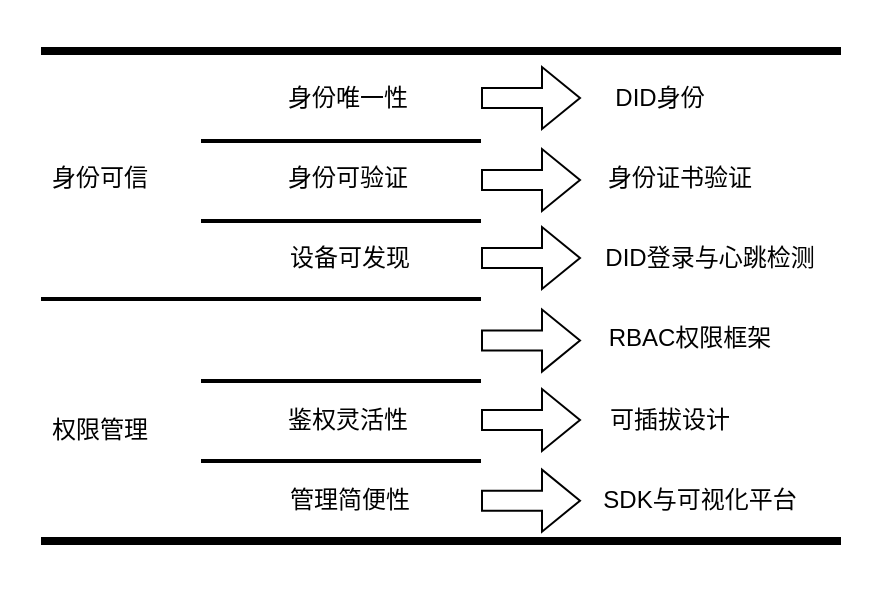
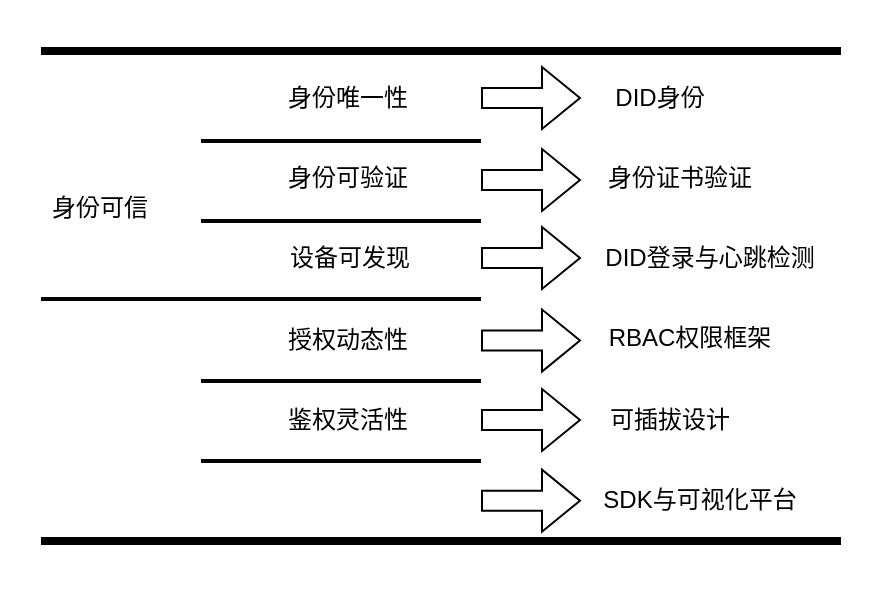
- <mxCell id="4" value="身份可信" style="text;html=1;strokeColor=none;fillColor=none;align=center;verticalAlign=middle;whiteSpace=wrap;rounded=0;" vertex="1" parent="1"><mxGeometry x="20" y="74" width="60" height="30" as="geometry" /></mxCell>
+ <mxCell id="4" value="身份可信" style="text;html=1;strokeColor=none;fillColor=none;align=center;verticalAlign=middle;whiteSpace=wrap;rounded=0;" vertex="1" parent="1"><mxGeometry x="20" y="89" width="60" height="30" as="geometry" /></mxCell>
+ <mxCell id="23" value="授权动态性" style="text;html=1;strokeColor=none;fillColor=none;align=center;verticalAlign=middle;whiteSpace=wrap;rounded=0;" vertex="1" parent="1"><mxGeometry x="139" y="155" width="70" height="30" as="geometry" /></mxCell>
- <mxCell id="17" value="权限管理" style="text;html=1;strokeColor=none;fillColor=none;align=center;verticalAlign=middle;whiteSpace=wrap;rounded=0;" vertex="1" parent="1"><mxGeometry x="20" y="200" width="60" height="30" as="geometry" /></mxCell>
- <mxCell id="26" value="管理简便性" style="text;html=1;strokeColor=none;fillColor=none;align=center;verticalAlign=middle;whiteSpace=wrap;rounded=0;" vertex="1" parent="1"><mxGeometry x="140" y="235" width="70" height="30" as="geometry" /></mxCell>
